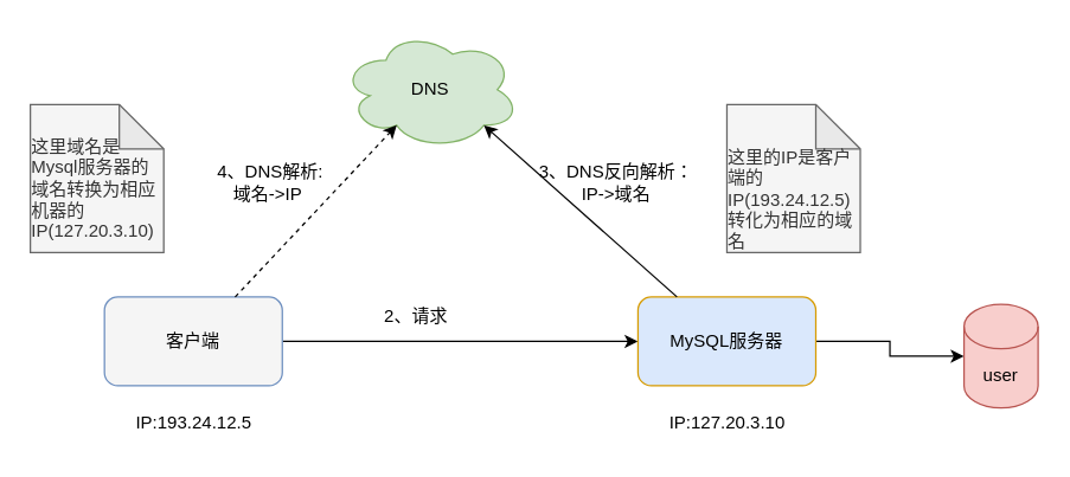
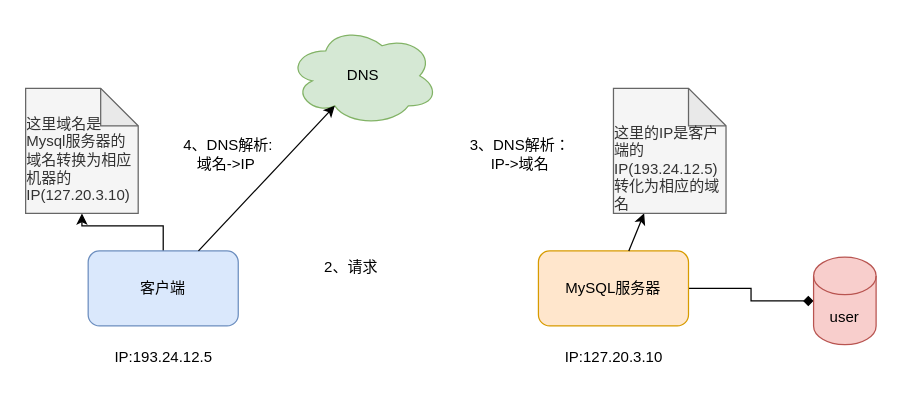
- <mxCell id="12" value="3、DNS反向解析：&lt;div&gt;IP-&amp;gt;域名&lt;/div&gt;" style="text;html=1;align=center;verticalAlign=middle;resizable=0;points=[];autosize=1;strokeColor=none;fillColor=none;" vertex="1" parent="1"><mxGeometry x="350" y="103" width="130" height="40" as="geometry" /></mxCell>
+ <mxCell id="12" value="3、DNS解析：&lt;div&gt;IP-&amp;gt;域名&lt;/div&gt;" style="text;html=1;align=center;verticalAlign=middle;resizable=0;points=[];autosize=1;strokeColor=none;fillColor=none;" vertex="1" parent="1"><mxGeometry x="350" y="103" width="130" height="40" as="geometry" /></mxCell>
- <mxCell id="8" style="rounded=0;orthogonalLoop=1;jettySize=auto;html=1;entryX=0.31;entryY=0.8;entryDx=0;entryDy=0;entryPerimeter=0;dashed=1;" edge="1" parent="1" source="3" target="7"><mxGeometry relative="1" as="geometry" /></mxCell>
+ <mxCell id="8" style="rounded=0;orthogonalLoop=1;jettySize=auto;html=1;entryX=0.31;entryY=0.8;entryDx=0;entryDy=0;entryPerimeter=0;" edge="1" parent="1" source="3" target="7"><mxGeometry relative="1" as="geometry" /></mxCell>
- <mxCell id="9" style="rounded=0;orthogonalLoop=1;jettySize=auto;html=1;entryX=0.8;entryY=0.8;entryDx=0;entryDy=0;entryPerimeter=0;" edge="1" parent="1" source="5" target="7"><mxGeometry relative="1" as="geometry" /></mxCell>
+ <mxCell id="9" style="rounded=0;orthogonalLoop=1;jettySize=auto;html=1;" edge="1" parent="1" source="5" target="15"><mxGeometry relative="1" as="geometry" /></mxCell>
- <mxCell id="3" value="&lt;span style=&quot;text-wrap-mode: nowrap;&quot;&gt;客户端&lt;/span&gt;" style="rounded=1;whiteSpace=wrap;html=1;fillColor=#f5f5f5;strokeColor=#6c8ebf;" vertex="1" parent="1"><mxGeometry x="70" y="200" width="120" height="60" as="geometry" /></mxCell>
+ <mxCell id="3" value="&lt;span style=&quot;text-wrap-mode: nowrap;&quot;&gt;客户端&lt;/span&gt;" style="rounded=1;whiteSpace=wrap;html=1;fillColor=#dae8fc;strokeColor=#6c8ebf;" vertex="1" parent="1"><mxGeometry x="70" y="200" width="120" height="60" as="geometry" /></mxCell>
- <mxCell id="2" style="edgeStyle=orthogonalEdgeStyle;rounded=0;orthogonalLoop=1;jettySize=auto;html=1;" edge="1" parent="1" source="3" target="5"><mxGeometry relative="1" as="geometry" /></mxCell>
+ <mxCell id="2" style="edgeStyle=orthogonalEdgeStyle;rounded=0;orthogonalLoop=1;jettySize=auto;html=1;" edge="1" parent="1" source="3" target="14"><mxGeometry relative="1" as="geometry" /></mxCell>
- <mxCell id="5" value="MySQL服务器" style="rounded=1;whiteSpace=wrap;html=1;fillColor=#dae8fc;strokeColor=#d79b00;" vertex="1" parent="1"><mxGeometry x="430" y="200" width="120" height="60" as="geometry" /></mxCell>
+ <mxCell id="5" value="MySQL服务器" style="rounded=1;whiteSpace=wrap;html=1;fillColor=#ffe6cc;strokeColor=#d79b00;" vertex="1" parent="1"><mxGeometry x="430" y="200" width="120" height="60" as="geometry" /></mxCell>
- <mxCell id="4" value="" style="edgeStyle=orthogonalEdgeStyle;rounded=0;orthogonalLoop=1;jettySize=auto;html=1;" edge="1" parent="1" source="5" target="13"><mxGeometry relative="1" as="geometry" /></mxCell>
+ <mxCell id="4" value="" style="edgeStyle=orthogonalEdgeStyle;rounded=0;orthogonalLoop=1;jettySize=auto;html=1;endArrow=diamond;" edge="1" parent="1" source="5" target="13"><mxGeometry relative="1" as="geometry" /></mxCell>
